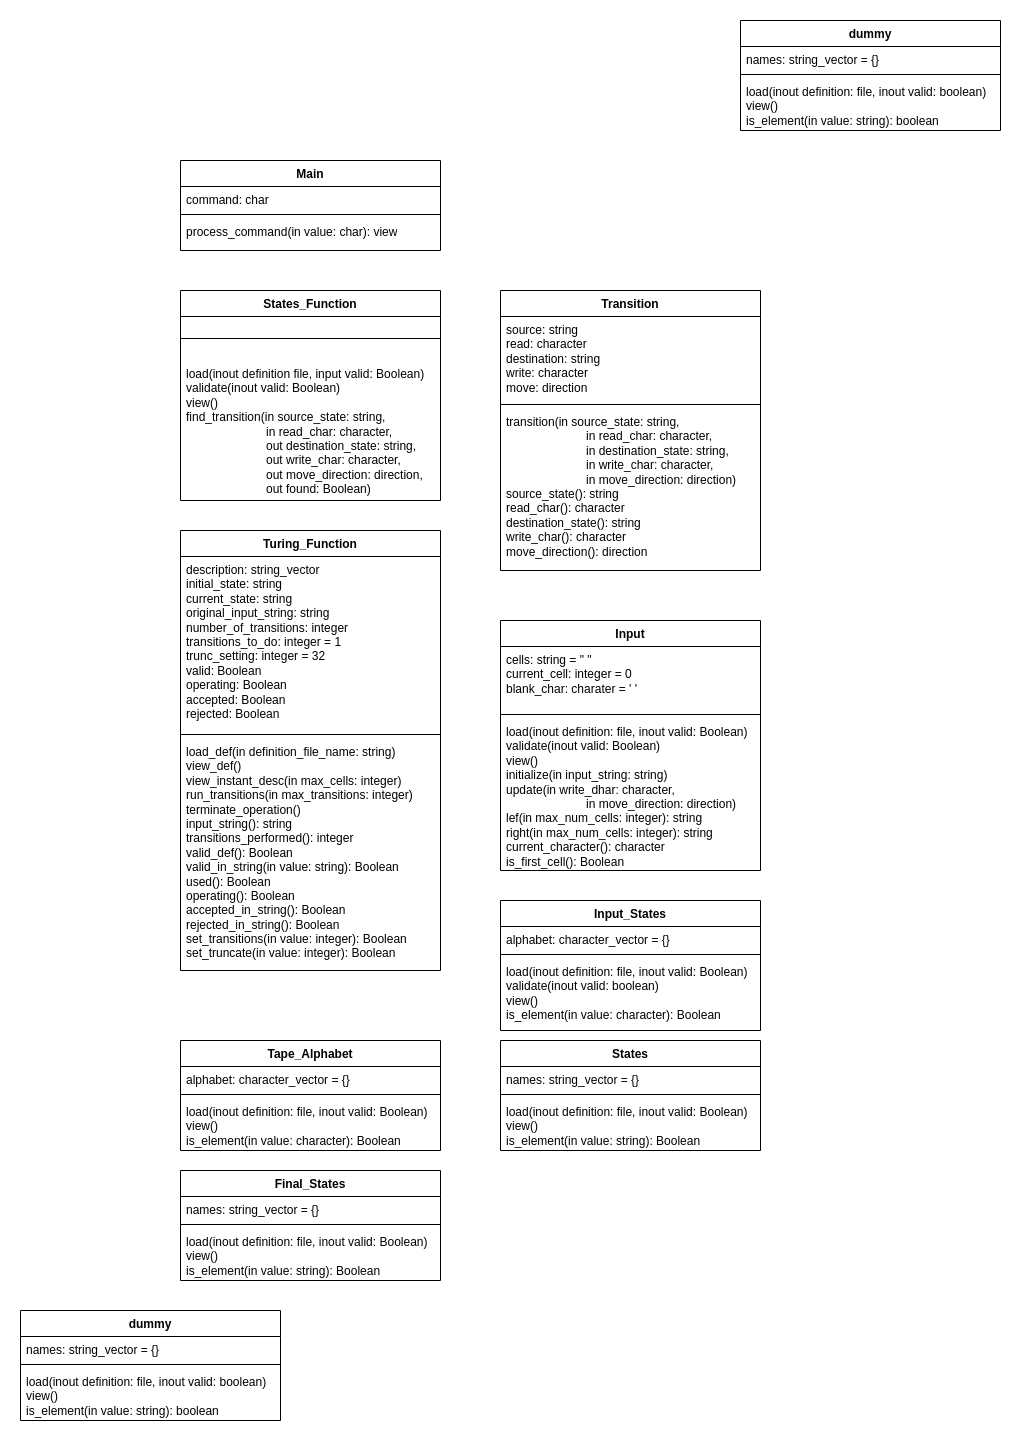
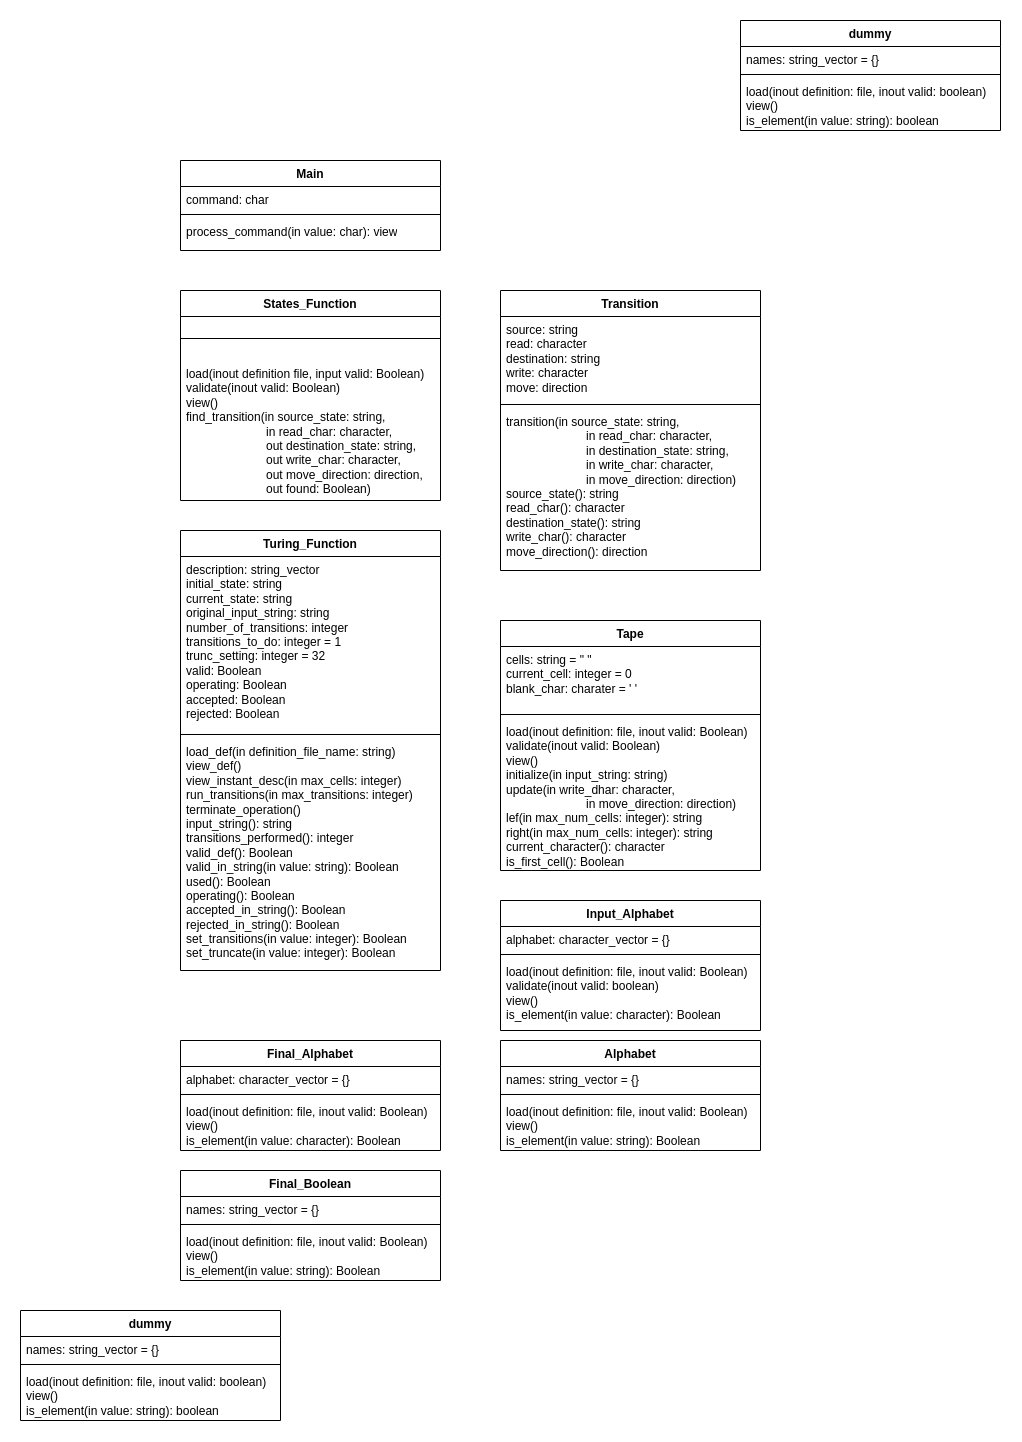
- <mxCell id="13" value="Input" style="swimlane;fontStyle=1;align=center;verticalAlign=top;childLayout=stackLayout;horizontal=1;startSize=26;horizontalStack=0;resizeParent=1;resizeParentMax=0;resizeLast=0;collapsible=1;marginBottom=0;whiteSpace=wrap;html=1;" parent="1" vertex="1"><mxGeometry x="500" y="620" width="260" height="250" as="geometry" /></mxCell>
+ <mxCell id="13" value="Tape" style="swimlane;fontStyle=1;align=center;verticalAlign=top;childLayout=stackLayout;horizontal=1;startSize=26;horizontalStack=0;resizeParent=1;resizeParentMax=0;resizeLast=0;collapsible=1;marginBottom=0;whiteSpace=wrap;html=1;" parent="1" vertex="1"><mxGeometry x="500" y="620" width="260" height="250" as="geometry" /></mxCell>
- <mxCell id="17" value="Input_States" style="swimlane;fontStyle=1;align=center;verticalAlign=top;childLayout=stackLayout;horizontal=1;startSize=26;horizontalStack=0;resizeParent=1;resizeParentMax=0;resizeLast=0;collapsible=1;marginBottom=0;whiteSpace=wrap;html=1;" parent="1" vertex="1"><mxGeometry x="500" y="900" width="260" height="130" as="geometry" /></mxCell>
+ <mxCell id="17" value="Input_Alphabet" style="swimlane;fontStyle=1;align=center;verticalAlign=top;childLayout=stackLayout;horizontal=1;startSize=26;horizontalStack=0;resizeParent=1;resizeParentMax=0;resizeLast=0;collapsible=1;marginBottom=0;whiteSpace=wrap;html=1;" parent="1" vertex="1"><mxGeometry x="500" y="900" width="260" height="130" as="geometry" /></mxCell>
- <mxCell id="21" value="Tape_Alphabet" style="swimlane;fontStyle=1;align=center;verticalAlign=top;childLayout=stackLayout;horizontal=1;startSize=26;horizontalStack=0;resizeParent=1;resizeParentMax=0;resizeLast=0;collapsible=1;marginBottom=0;whiteSpace=wrap;html=1;" parent="1" vertex="1"><mxGeometry x="180" y="1040" width="260" height="110" as="geometry" /></mxCell>
+ <mxCell id="21" value="Final_Alphabet" style="swimlane;fontStyle=1;align=center;verticalAlign=top;childLayout=stackLayout;horizontal=1;startSize=26;horizontalStack=0;resizeParent=1;resizeParentMax=0;resizeLast=0;collapsible=1;marginBottom=0;whiteSpace=wrap;html=1;" parent="1" vertex="1"><mxGeometry x="180" y="1040" width="260" height="110" as="geometry" /></mxCell>
- <mxCell id="25" value="States" style="swimlane;fontStyle=1;align=center;verticalAlign=top;childLayout=stackLayout;horizontal=1;startSize=26;horizontalStack=0;resizeParent=1;resizeParentMax=0;resizeLast=0;collapsible=1;marginBottom=0;whiteSpace=wrap;html=1;" parent="1" vertex="1"><mxGeometry x="500" y="1040" width="260" height="110" as="geometry" /></mxCell>
+ <mxCell id="25" value="Alphabet" style="swimlane;fontStyle=1;align=center;verticalAlign=top;childLayout=stackLayout;horizontal=1;startSize=26;horizontalStack=0;resizeParent=1;resizeParentMax=0;resizeLast=0;collapsible=1;marginBottom=0;whiteSpace=wrap;html=1;" parent="1" vertex="1"><mxGeometry x="500" y="1040" width="260" height="110" as="geometry" /></mxCell>
- <mxCell id="29" value="Final_States" style="swimlane;fontStyle=1;align=center;verticalAlign=top;childLayout=stackLayout;horizontal=1;startSize=26;horizontalStack=0;resizeParent=1;resizeParentMax=0;resizeLast=0;collapsible=1;marginBottom=0;whiteSpace=wrap;html=1;" parent="1" vertex="1"><mxGeometry x="180" y="1170" width="260" height="110" as="geometry" /></mxCell>
+ <mxCell id="29" value="Final_Boolean" style="swimlane;fontStyle=1;align=center;verticalAlign=top;childLayout=stackLayout;horizontal=1;startSize=26;horizontalStack=0;resizeParent=1;resizeParentMax=0;resizeLast=0;collapsible=1;marginBottom=0;whiteSpace=wrap;html=1;" parent="1" vertex="1"><mxGeometry x="180" y="1170" width="260" height="110" as="geometry" /></mxCell>
